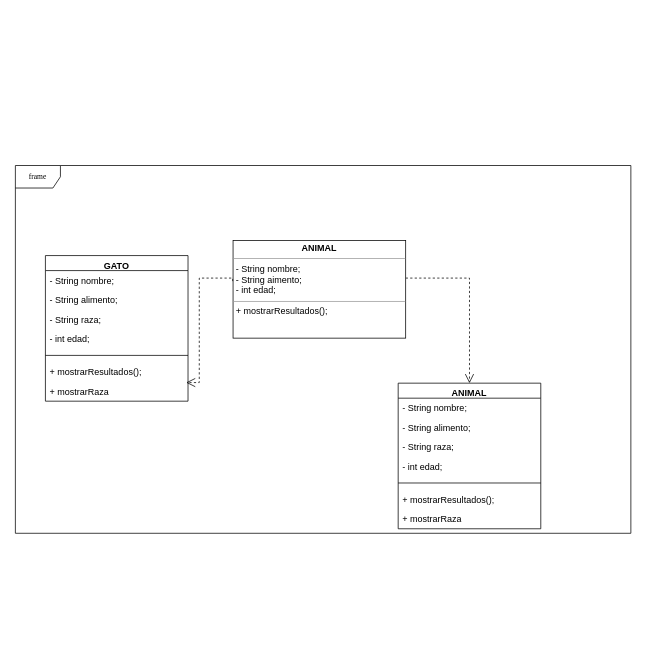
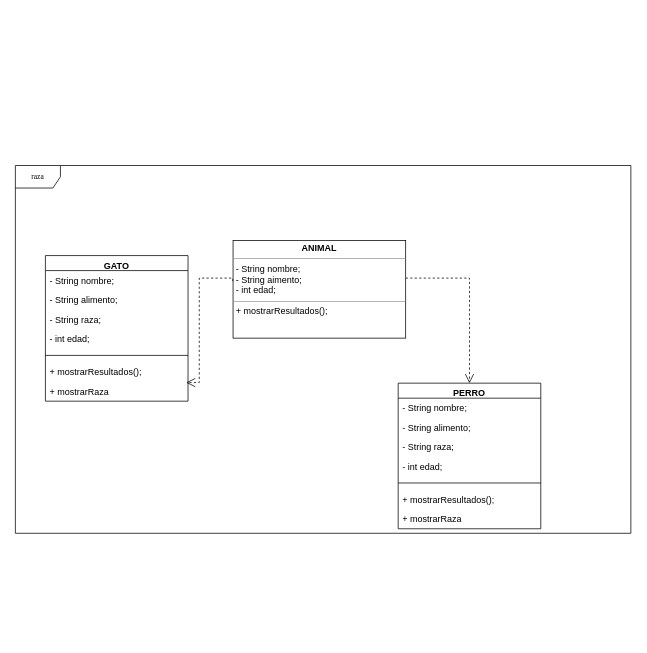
- <mxCell id="2" value="frame" style="shape=umlFrame;whiteSpace=wrap;html=1;rounded=0;shadow=0;comic=0;labelBackgroundColor=none;strokeWidth=1;fontFamily=Verdana;fontSize=10;align=center;" parent="1" vertex="1"><mxGeometry y="220" width="820" height="490" as="geometry" x="20" /></mxCell>
+ <mxCell id="2" value="raza" style="shape=umlFrame;whiteSpace=wrap;html=1;rounded=0;shadow=0;comic=0;labelBackgroundColor=none;strokeWidth=1;fontFamily=Verdana;fontSize=10;align=center;" parent="1" vertex="1"><mxGeometry y="220" width="820" height="490" as="geometry" x="20" /></mxCell>
- <mxCell id="25" value="ANIMAL" style="swimlane;fontStyle=1;align=center;verticalAlign=top;childLayout=stackLayout;horizontal=1;startSize=20;horizontalStack=0;resizeParent=1;resizeParentMax=0;resizeLast=0;collapsible=1;marginBottom=0;whiteSpace=wrap;html=1;" vertex="1" parent="1"><mxGeometry x="530" y="510" width="190" height="194" as="geometry" /></mxCell>
+ <mxCell id="25" value="PERRO" style="swimlane;fontStyle=1;align=center;verticalAlign=top;childLayout=stackLayout;horizontal=1;startSize=20;horizontalStack=0;resizeParent=1;resizeParentMax=0;resizeLast=0;collapsible=1;marginBottom=0;whiteSpace=wrap;html=1;" vertex="1" parent="1"><mxGeometry x="530" y="510" width="190" height="194" as="geometry" /></mxCell>
